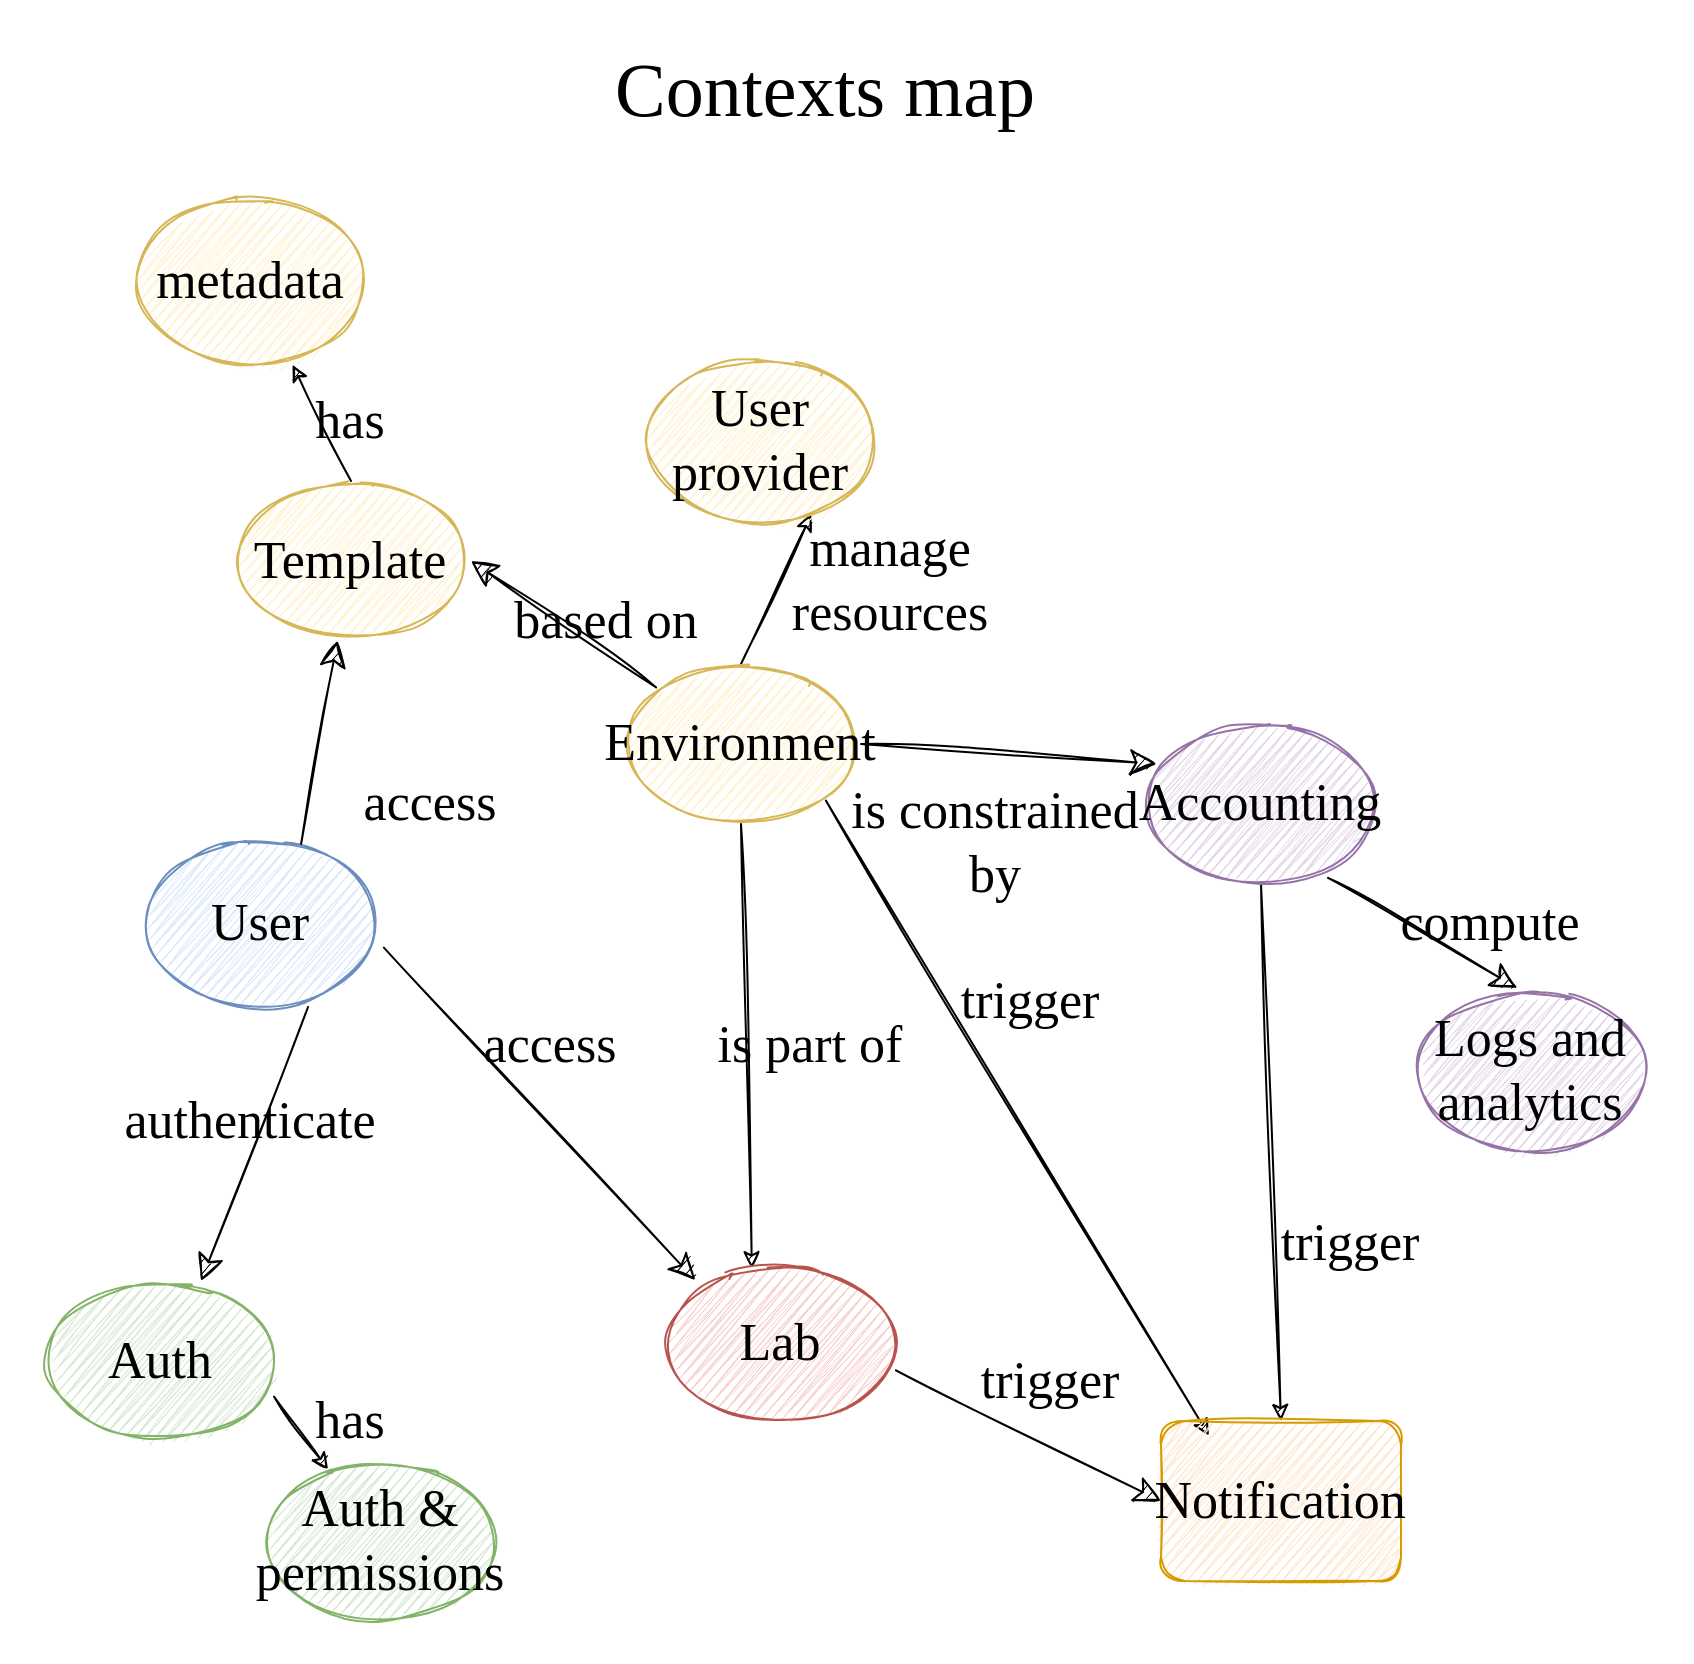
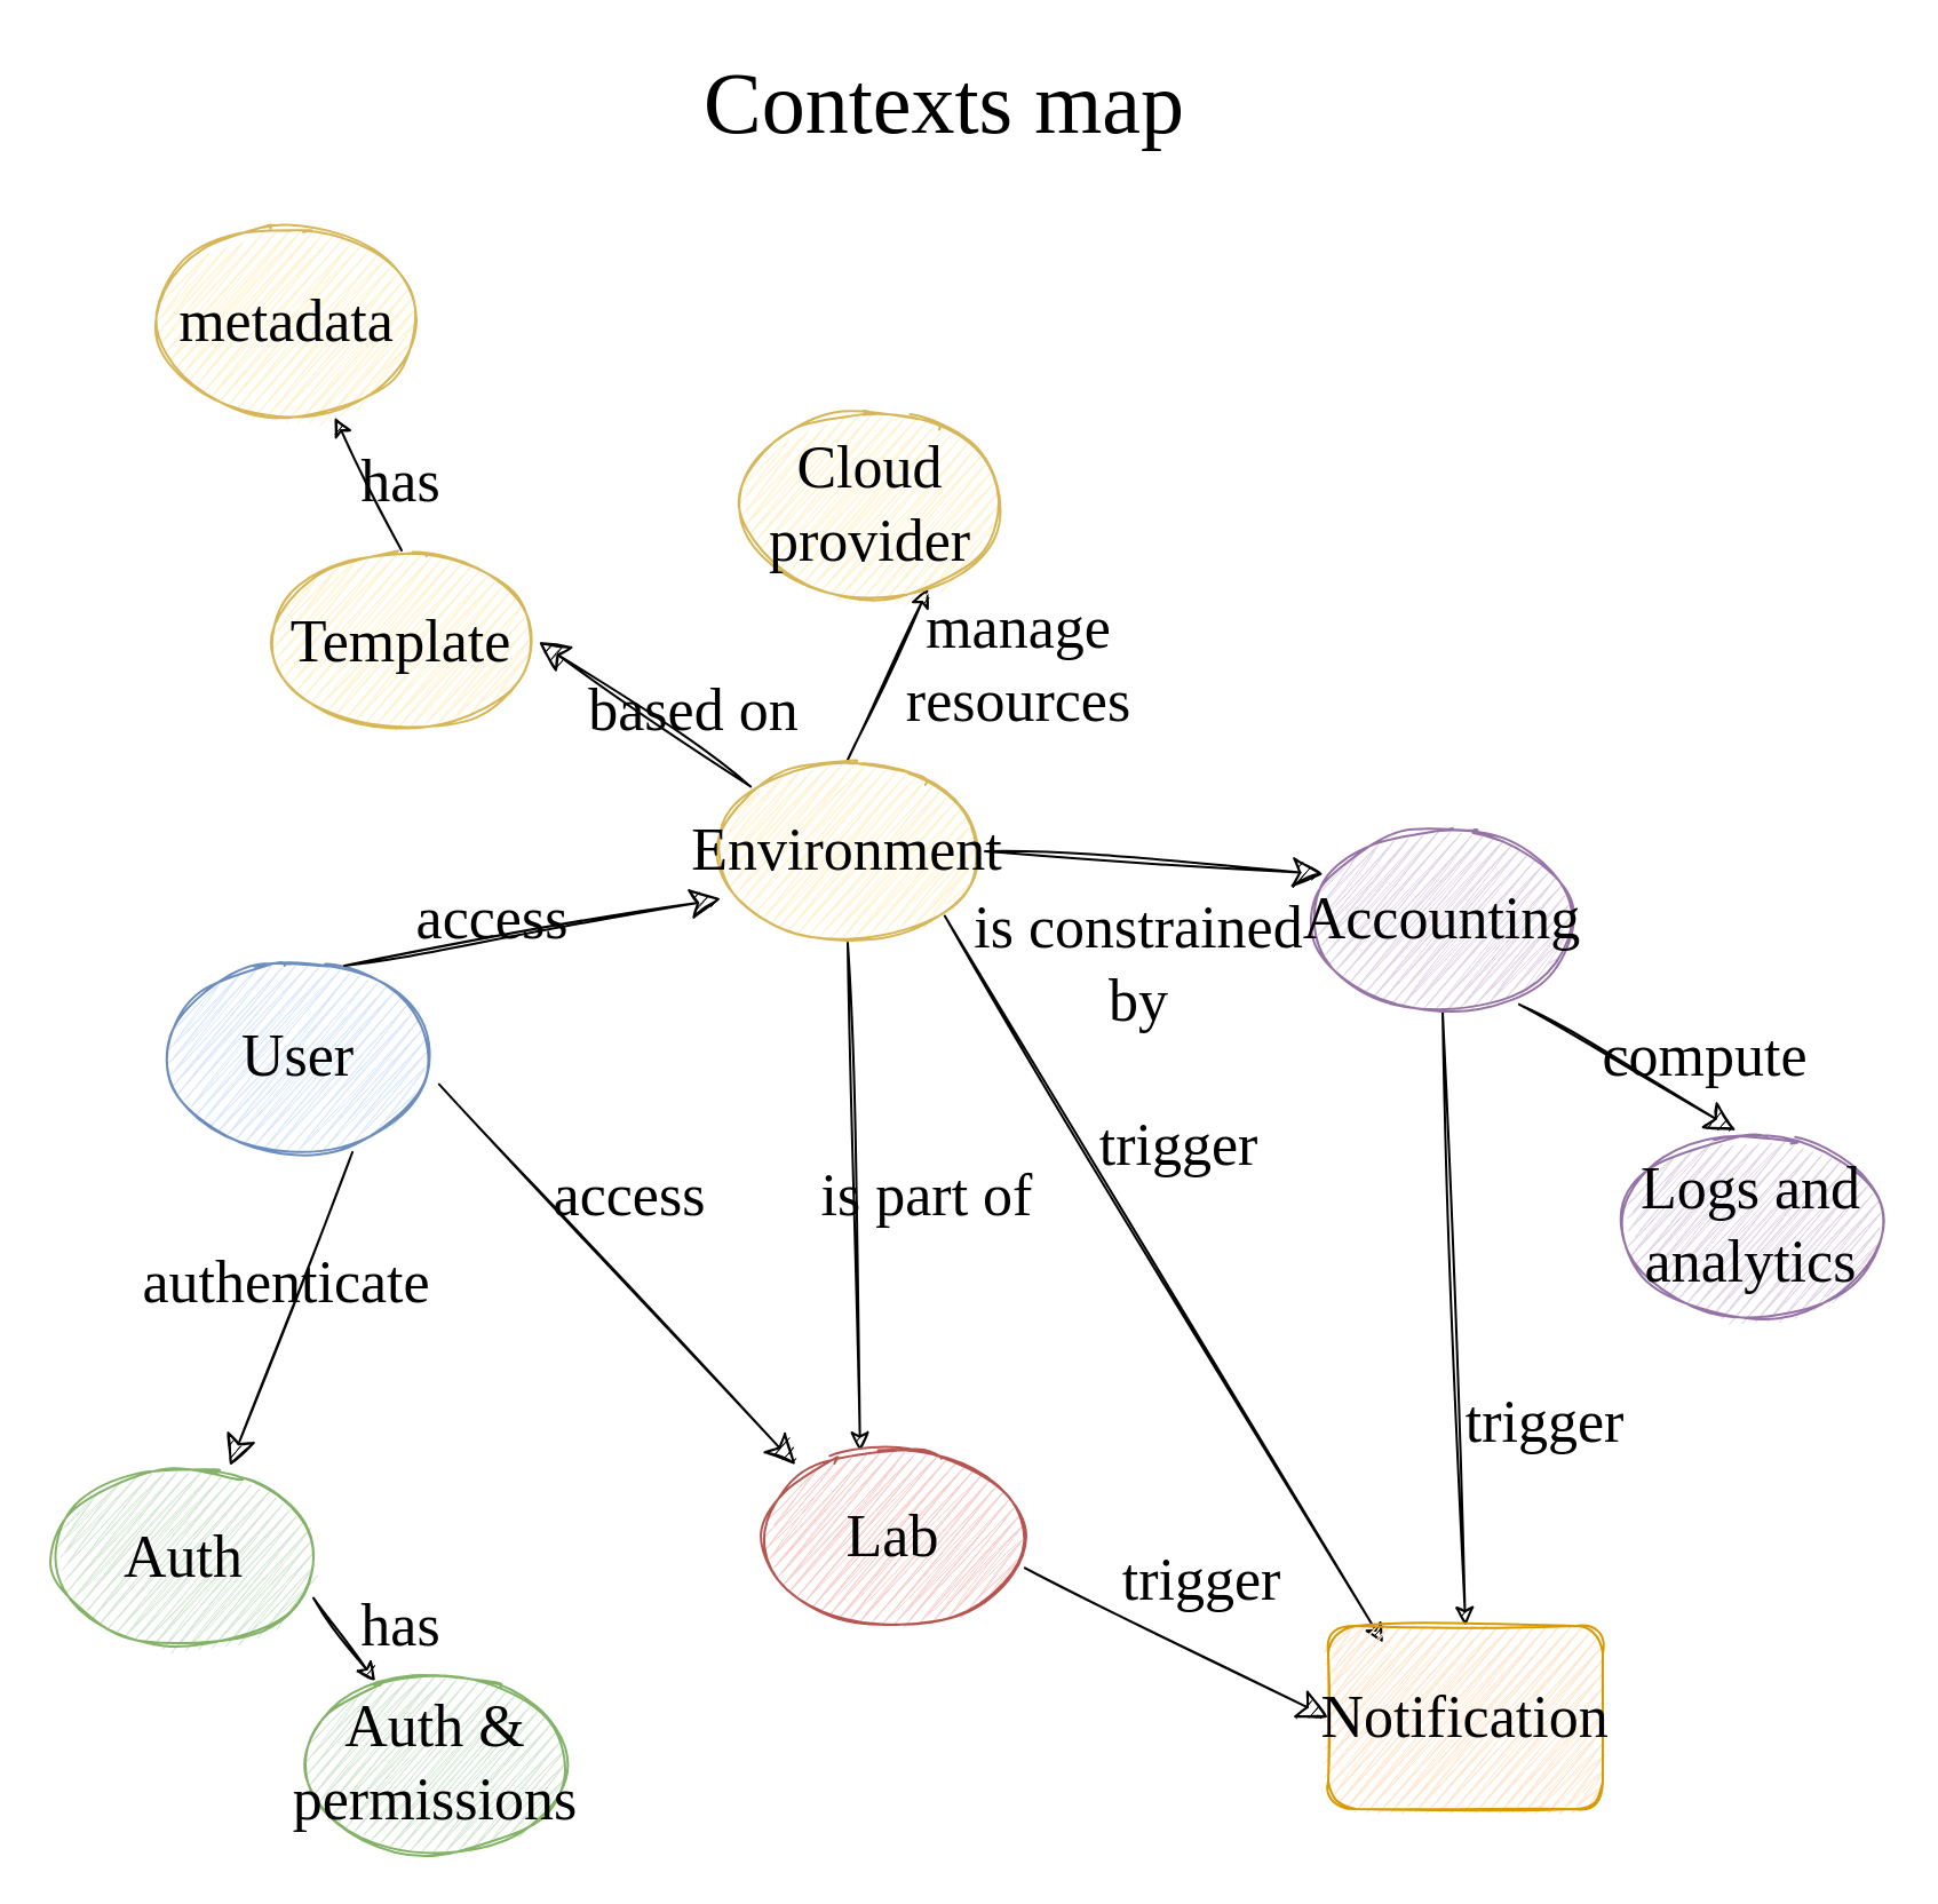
- <mxCell id="35" value="User provider" style="ellipse;whiteSpace=wrap;html=1;fontFamily=Swanky and Moo Moo;fontSource=https%3A%2F%2Ffonts.googleapis.com%2Fcss%3Ffamily%3DSwanky%2Band%2BMoo%2BMoo;fontSize=26;fillColor=#fff2cc;strokeColor=#d6b656;fillStyle=zigzag;sketch=1;" parent="1" vertex="1"><mxGeometry x="320" y="180" width="120" height="80" as="geometry" /></mxCell>
+ <mxCell id="35" value="Cloud provider" style="ellipse;whiteSpace=wrap;html=1;fontFamily=Swanky and Moo Moo;fontSource=https%3A%2F%2Ffonts.googleapis.com%2Fcss%3Ffamily%3DSwanky%2Band%2BMoo%2BMoo;fontSize=26;fillColor=#fff2cc;strokeColor=#d6b656;fillStyle=zigzag;sketch=1;" parent="1" vertex="1"><mxGeometry x="320" y="180" width="120" height="80" as="geometry" /></mxCell>
- <mxCell id="15" style="rounded=0;orthogonalLoop=1;jettySize=auto;html=1;exitX=0.667;exitY=0;exitDx=0;exitDy=0;fontSize=26;endSize=11;exitPerimeter=0;sketch=1;" parent="1" source="10" target="26" edge="1"><mxGeometry relative="1" as="geometry"><mxPoint x="450" y="351.48" as="sourcePoint" /><mxPoint x="326.819" y="360.001" as="targetPoint" /></mxGeometry></mxCell>
+ <mxCell id="15" style="rounded=0;orthogonalLoop=1;jettySize=auto;html=1;exitX=0.667;exitY=0;exitDx=0;exitDy=0;fontSize=26;endSize=11;exitPerimeter=0;entryX=0.038;entryY=0.759;entryDx=0;entryDy=0;entryPerimeter=0;sketch=1;" parent="1" source="10" target="6" edge="1"><mxGeometry relative="1" as="geometry"><mxPoint x="450" y="351.48" as="sourcePoint" /><mxPoint x="326.819" y="360.001" as="targetPoint" /></mxGeometry></mxCell>
